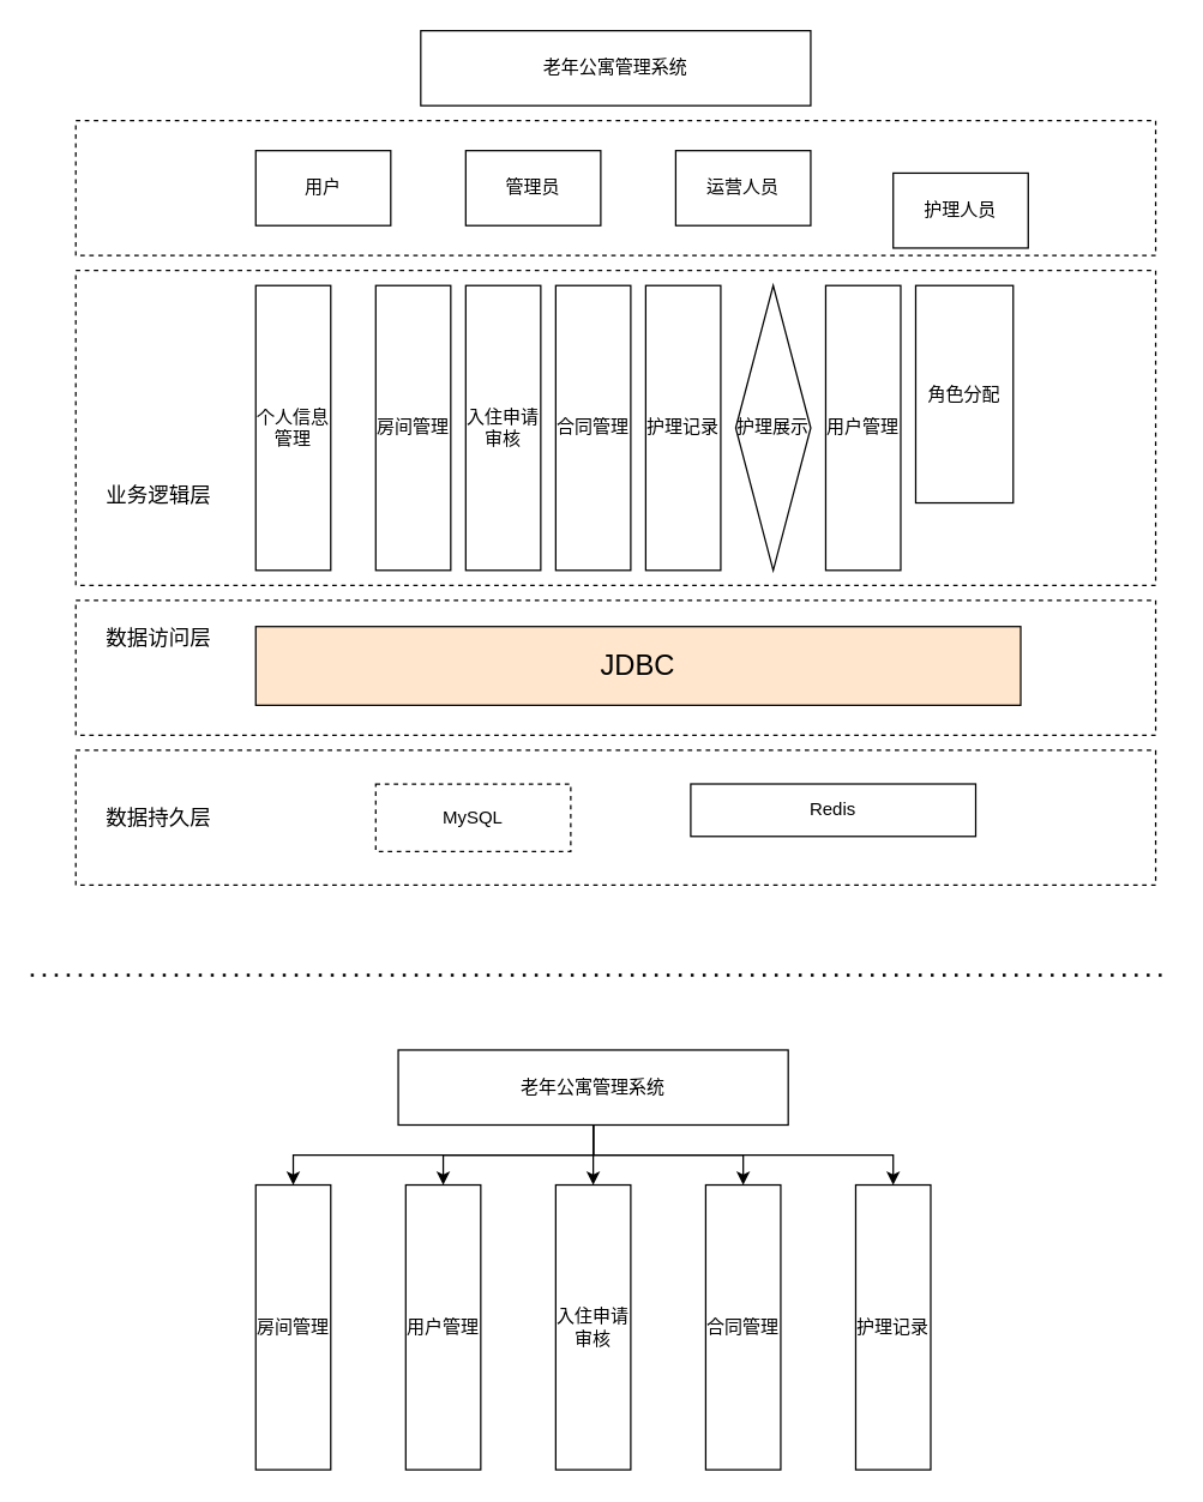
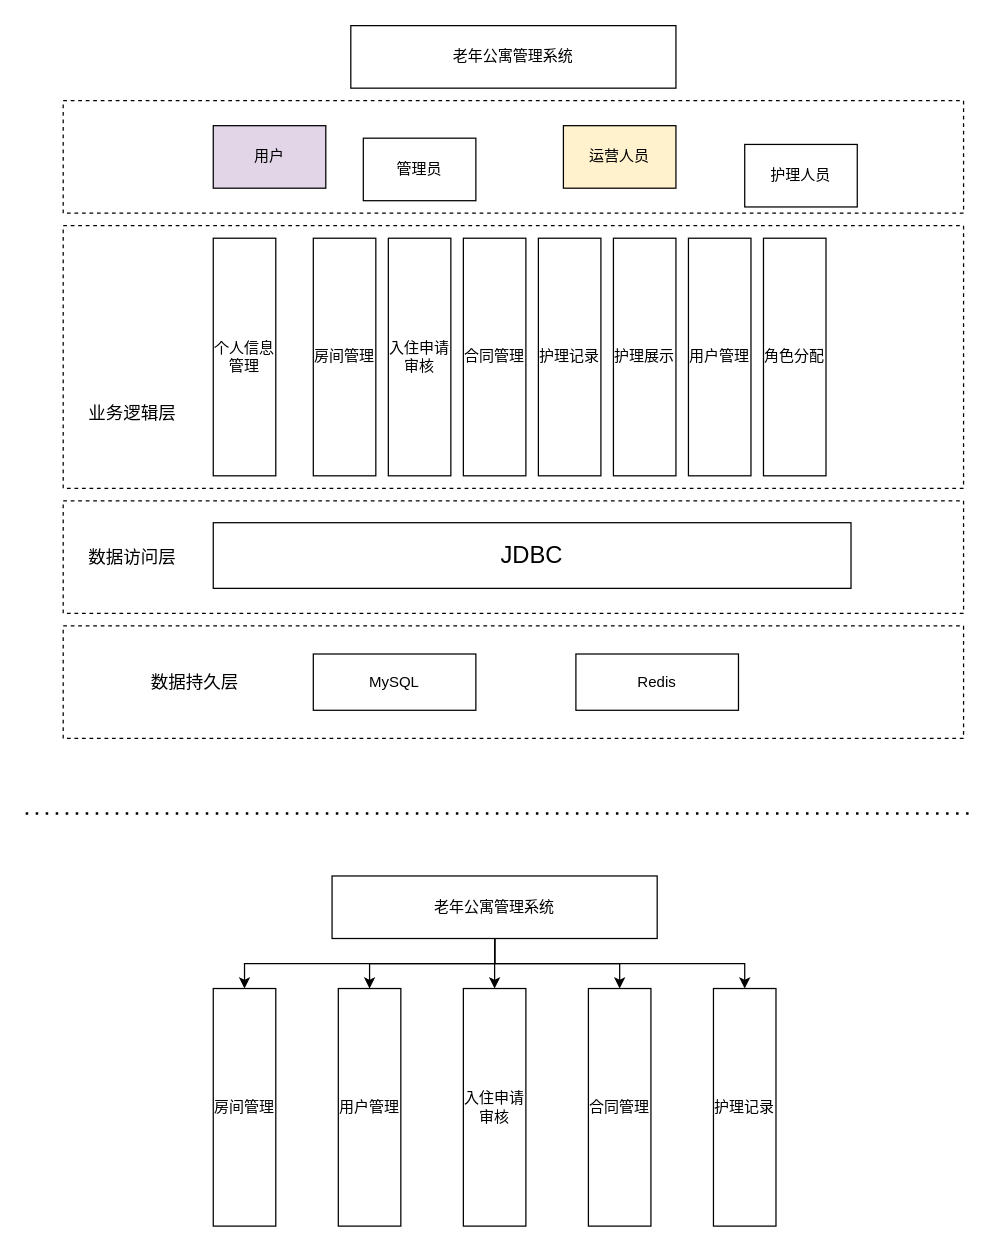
- <mxCell id="4" value="用户" style="rounded=0;whiteSpace=wrap;html=1;" parent="1" vertex="1"><mxGeometry x="170" y="100" width="90" height="50" as="geometry" /></mxCell>
+ <mxCell id="4" value="用户" style="rounded=0;whiteSpace=wrap;html=1;fillColor=#e1d5e7;" parent="1" vertex="1"><mxGeometry x="170" y="100" width="90" height="50" as="geometry" /></mxCell>
- <mxCell id="5" value="管理员" style="rounded=0;whiteSpace=wrap;html=1;" parent="1" vertex="1"><mxGeometry x="310" y="100" width="90" height="50" as="geometry" /></mxCell>
+ <mxCell id="5" value="管理员" style="rounded=0;whiteSpace=wrap;html=1;" parent="1" vertex="1"><mxGeometry x="290" y="110" width="90" height="50" as="geometry" /></mxCell>
- <mxCell id="6" value="运营人员" style="rounded=0;whiteSpace=wrap;html=1;" parent="1" vertex="1"><mxGeometry x="450" y="100" width="90" height="50" as="geometry" /></mxCell>
+ <mxCell id="6" value="运营人员" style="rounded=0;whiteSpace=wrap;html=1;fillColor=#fff2cc;" parent="1" vertex="1"><mxGeometry x="450" y="100" width="90" height="50" as="geometry" /></mxCell>
- <mxCell id="17" value="角色分配" style="rounded=0;html=1;align=center;verticalAlign=middle;whiteSpace=wrap;horizontal=1;direction=east;flipV=0;flipH=1;" parent="1" vertex="1"><mxGeometry x="610" y="190" width="65" height="145" as="geometry" /></mxCell>
+ <mxCell id="17" value="角色分配" style="rounded=0;html=1;align=center;verticalAlign=middle;whiteSpace=wrap;horizontal=1;direction=east;flipV=0;flipH=1;" parent="1" vertex="1"><mxGeometry x="610" y="190" width="50" height="190" as="geometry" /></mxCell>
- <mxCell id="15" value="护理展示" style="rhombus;html=1;align=center;verticalAlign=middle;whiteSpace=wrap;horizontal=1;direction=east;flipV=0;flipH=1;" parent="1" vertex="1"><mxGeometry x="490" y="190" width="50" height="190" as="geometry" /></mxCell>
+ <mxCell id="15" value="护理展示" style="rounded=0;html=1;align=center;verticalAlign=middle;whiteSpace=wrap;horizontal=1;direction=east;flipV=0;flipH=1;" parent="1" vertex="1"><mxGeometry x="490" y="190" width="50" height="190" as="geometry" /></mxCell>
- <mxCell id="19" value="数据访问层" style="text;html=1;align=center;verticalAlign=middle;resizable=0;points=[];autosize=1;strokeColor=none;fillColor=none;fontSize=14;" parent="1" vertex="1"><mxGeometry x="60" y="410" width="90" height="30" as="geometry" /></mxCell>
+ <mxCell id="19" value="数据访问层" style="text;html=1;align=center;verticalAlign=middle;resizable=0;points=[];autosize=1;strokeColor=none;fillColor=none;fontSize=14;" parent="1" vertex="1"><mxGeometry x="60" y="430" width="90" height="30" as="geometry" /></mxCell>
- <mxCell id="20" value="&lt;font style=&quot;font-size: 19px;&quot;&gt;JDBC&lt;/font&gt;" style="rounded=0;whiteSpace=wrap;html=1;fillColor=#ffe6cc;" parent="1" vertex="1"><mxGeometry x="170" y="417.5" width="510" height="52.5" as="geometry" /></mxCell>
+ <mxCell id="20" value="&lt;font style=&quot;font-size: 19px;&quot;&gt;JDBC&lt;/font&gt;" style="rounded=0;whiteSpace=wrap;html=1;" parent="1" vertex="1"><mxGeometry x="170" y="417.5" width="510" height="52.5" as="geometry" /></mxCell>
- <mxCell id="24" value="Redis" style="rounded=0;whiteSpace=wrap;html=1;" parent="1" vertex="1"><mxGeometry x="460" y="522.5" width="190" height="35" as="geometry" /></mxCell>
+ <mxCell id="24" value="Redis" style="rounded=0;whiteSpace=wrap;html=1;" parent="1" vertex="1"><mxGeometry x="460" y="522.5" width="130" height="45" as="geometry" /></mxCell>
- <mxCell id="22" value="数据持久层" style="text;html=1;align=center;verticalAlign=middle;resizable=0;points=[];autosize=1;strokeColor=none;fillColor=none;fontSize=14;" parent="1" vertex="1"><mxGeometry x="60" y="530" width="90" height="30" as="geometry" /></mxCell>
+ <mxCell id="22" value="数据持久层" style="text;html=1;align=center;verticalAlign=middle;resizable=0;points=[];autosize=1;strokeColor=none;fillColor=none;fontSize=14;" parent="1" vertex="1"><mxGeometry x="110" y="530" width="90" height="30" as="geometry" /></mxCell>
- <mxCell id="23" value="MySQL" style="rounded=0;whiteSpace=wrap;html=1;dashed=1;" parent="1" vertex="1"><mxGeometry x="250" y="522.5" width="130" height="45" as="geometry" /></mxCell>
+ <mxCell id="23" value="MySQL" style="rounded=0;whiteSpace=wrap;html=1;" parent="1" vertex="1"><mxGeometry x="250" y="522.5" width="130" height="45" as="geometry" /></mxCell>
